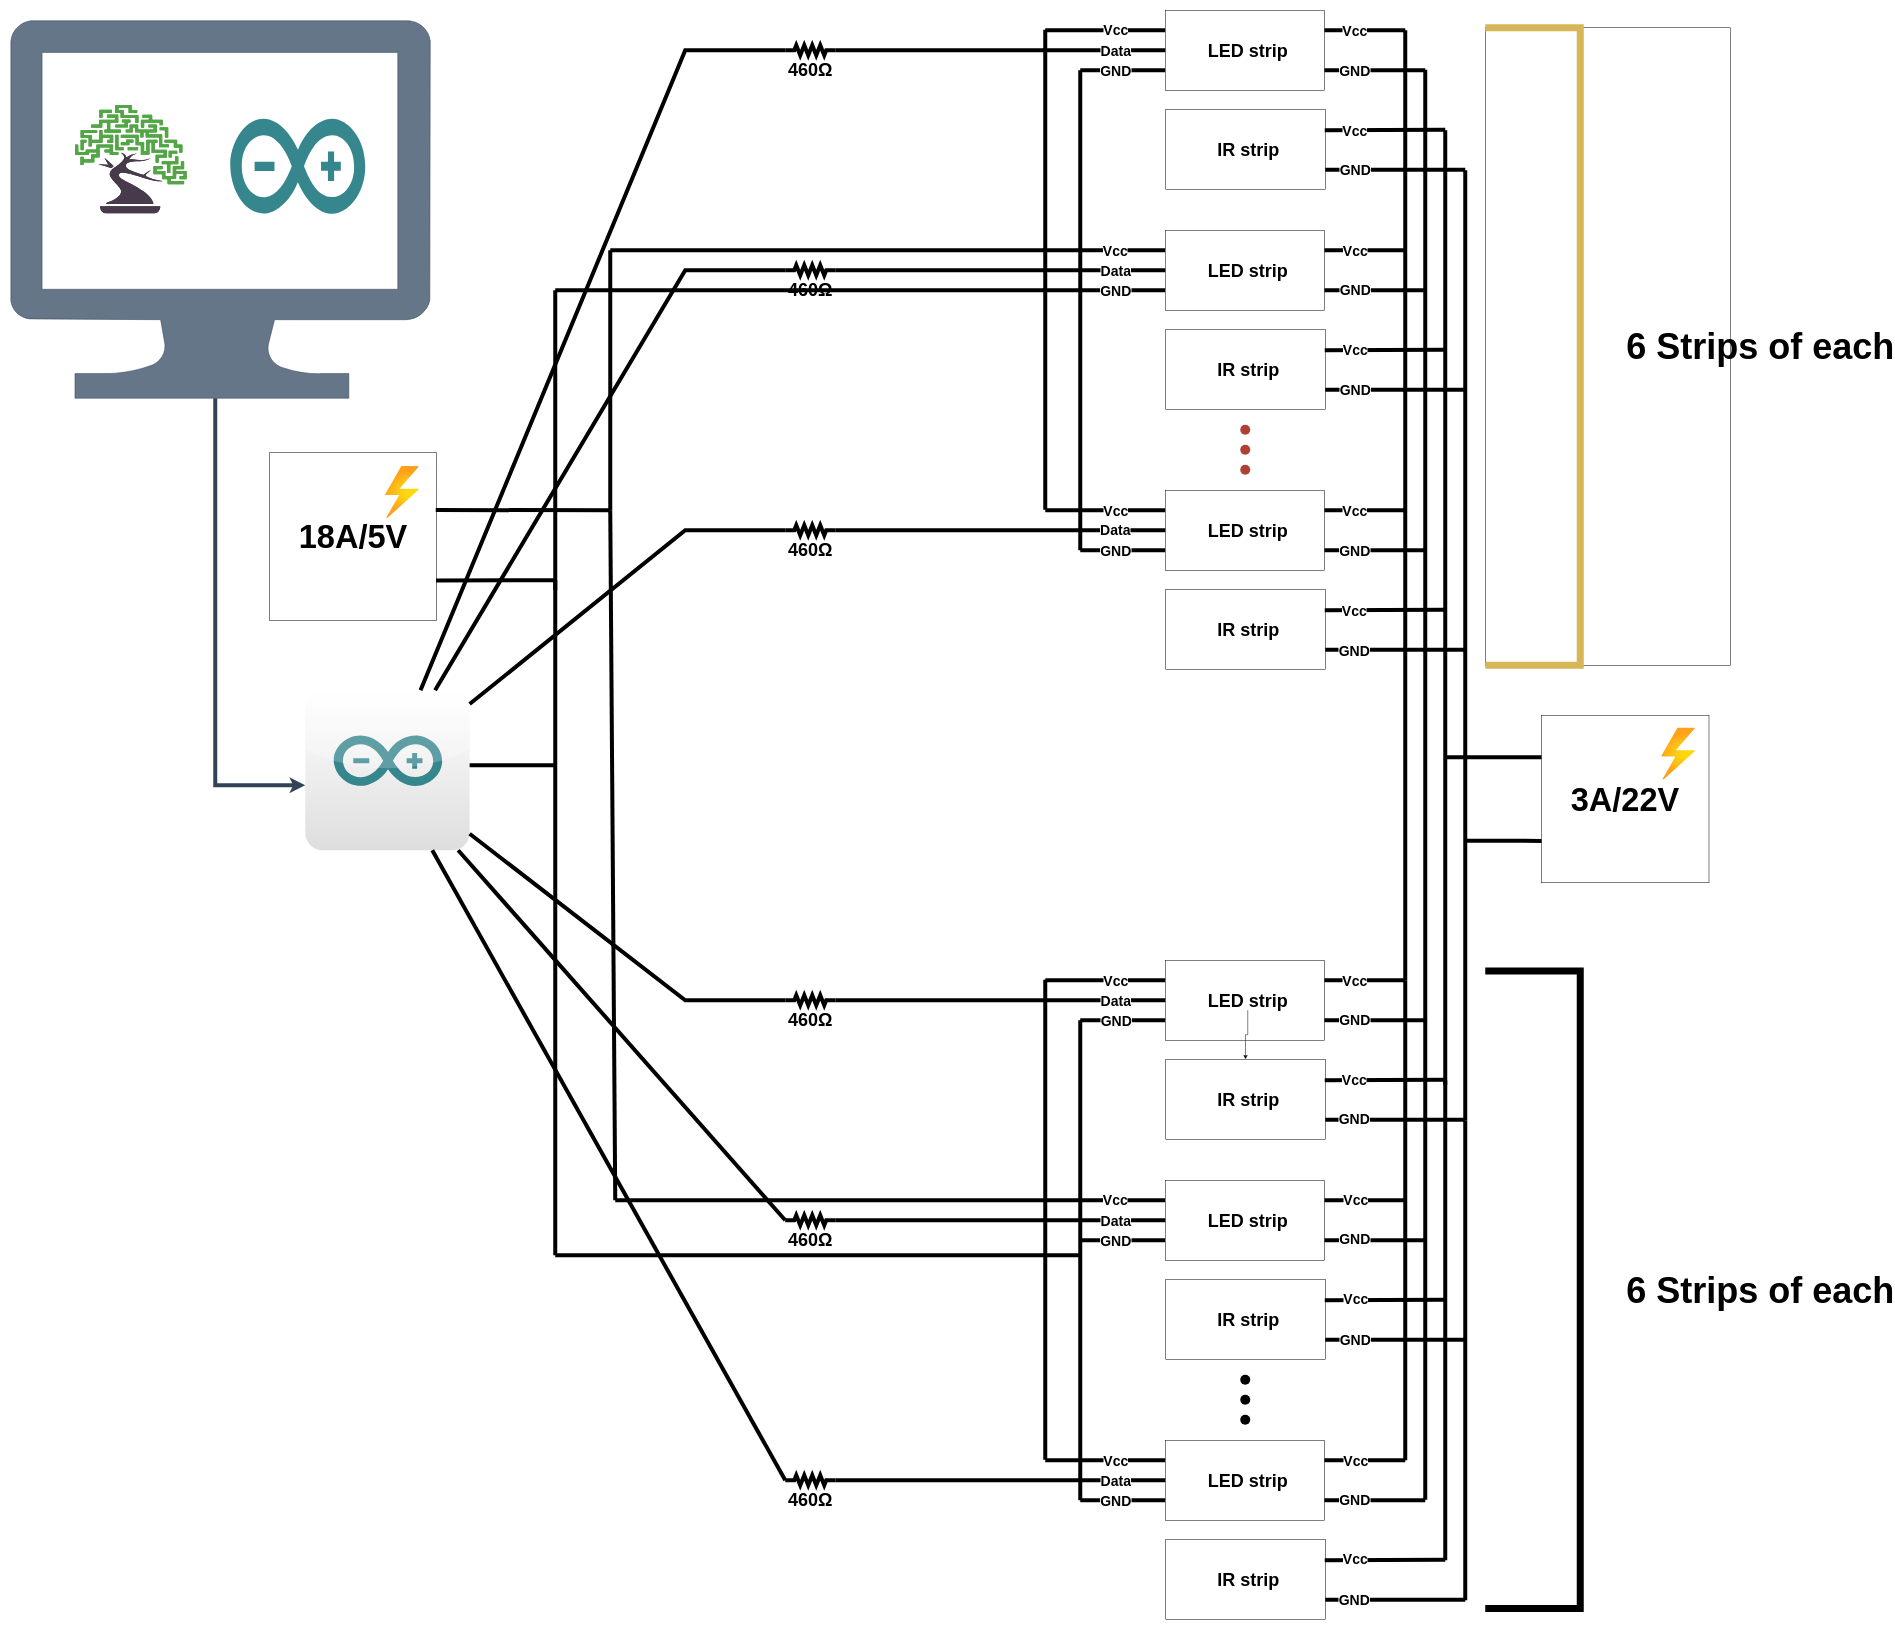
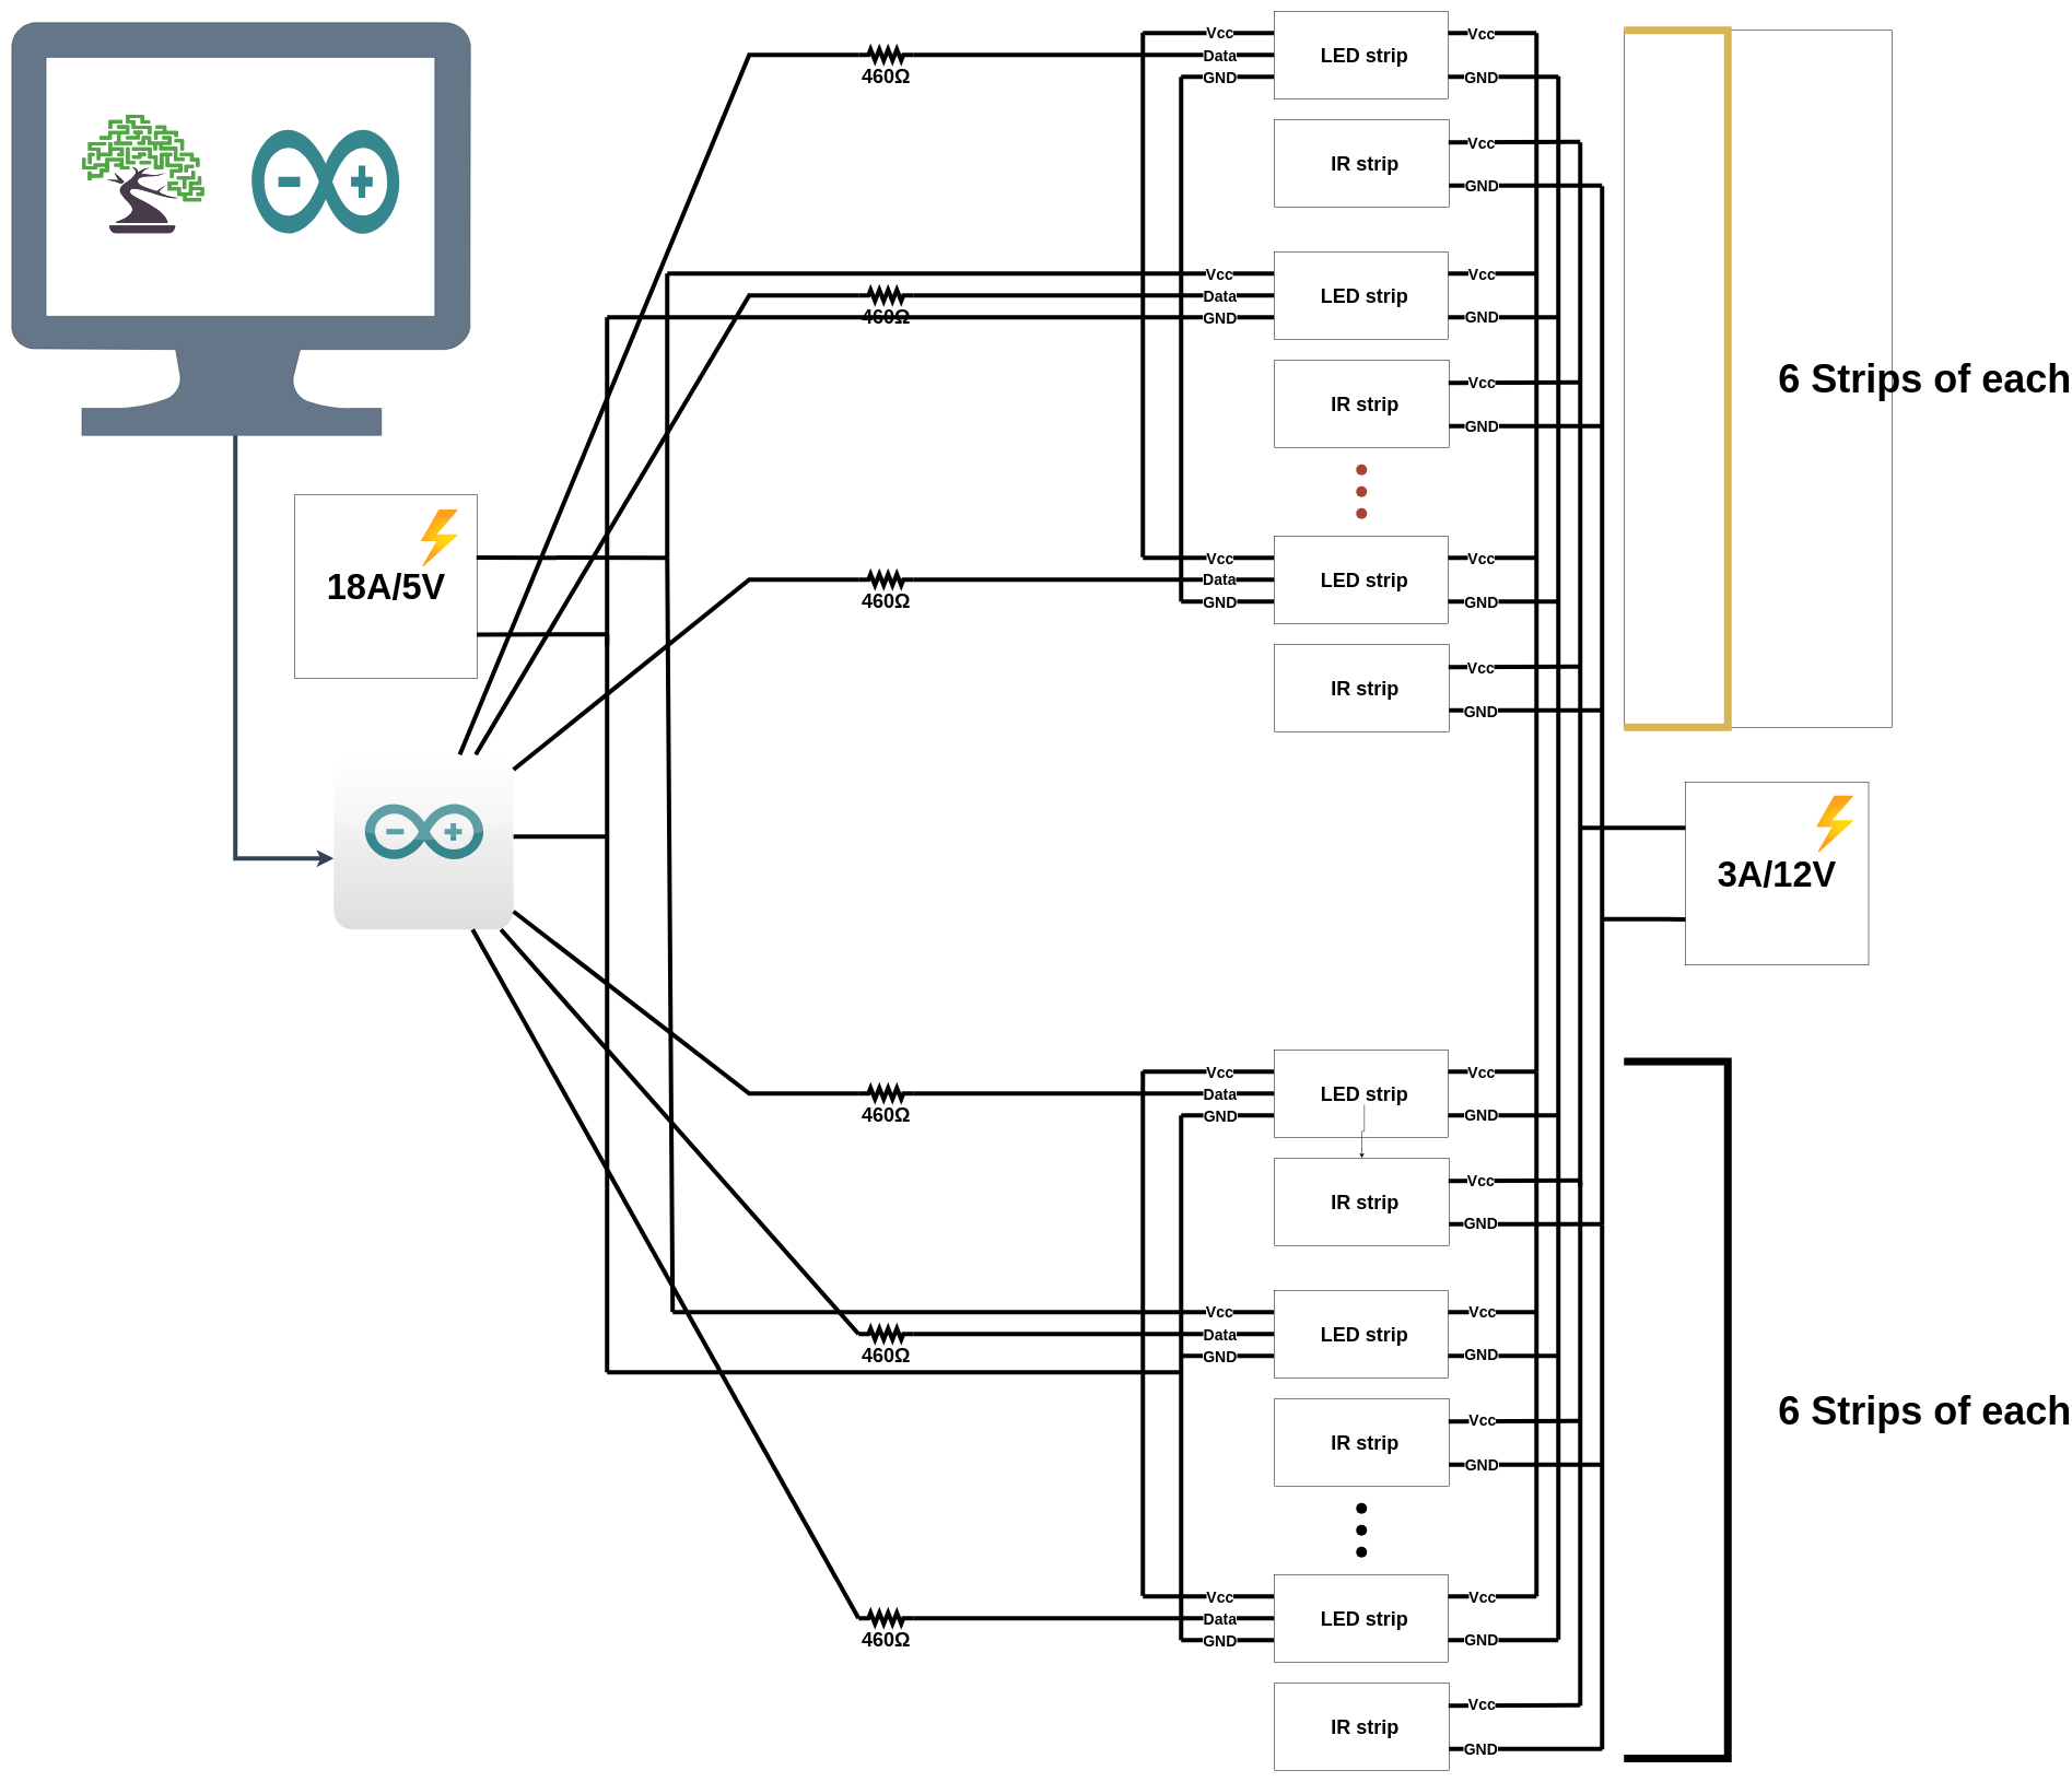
- <mxCell id="141" value="&lt;font style=&quot;font-size: 65px;&quot;&gt;&lt;b style=&quot;&quot;&gt;3A/22V&lt;/b&gt;&lt;/font&gt;" style="text;html=1;align=center;verticalAlign=middle;whiteSpace=wrap;rounded=0;" parent="138" vertex="1"><mxGeometry x="150" y="110" width="180" height="115" as="geometry" /></mxCell>
+ <mxCell id="141" value="&lt;font style=&quot;font-size: 65px;&quot;&gt;&lt;b style=&quot;&quot;&gt;3A/12V&lt;/b&gt;&lt;/font&gt;" style="text;html=1;align=center;verticalAlign=middle;whiteSpace=wrap;rounded=0;" parent="138" vertex="1"><mxGeometry x="150" y="110" width="180" height="115" as="geometry" /></mxCell>
